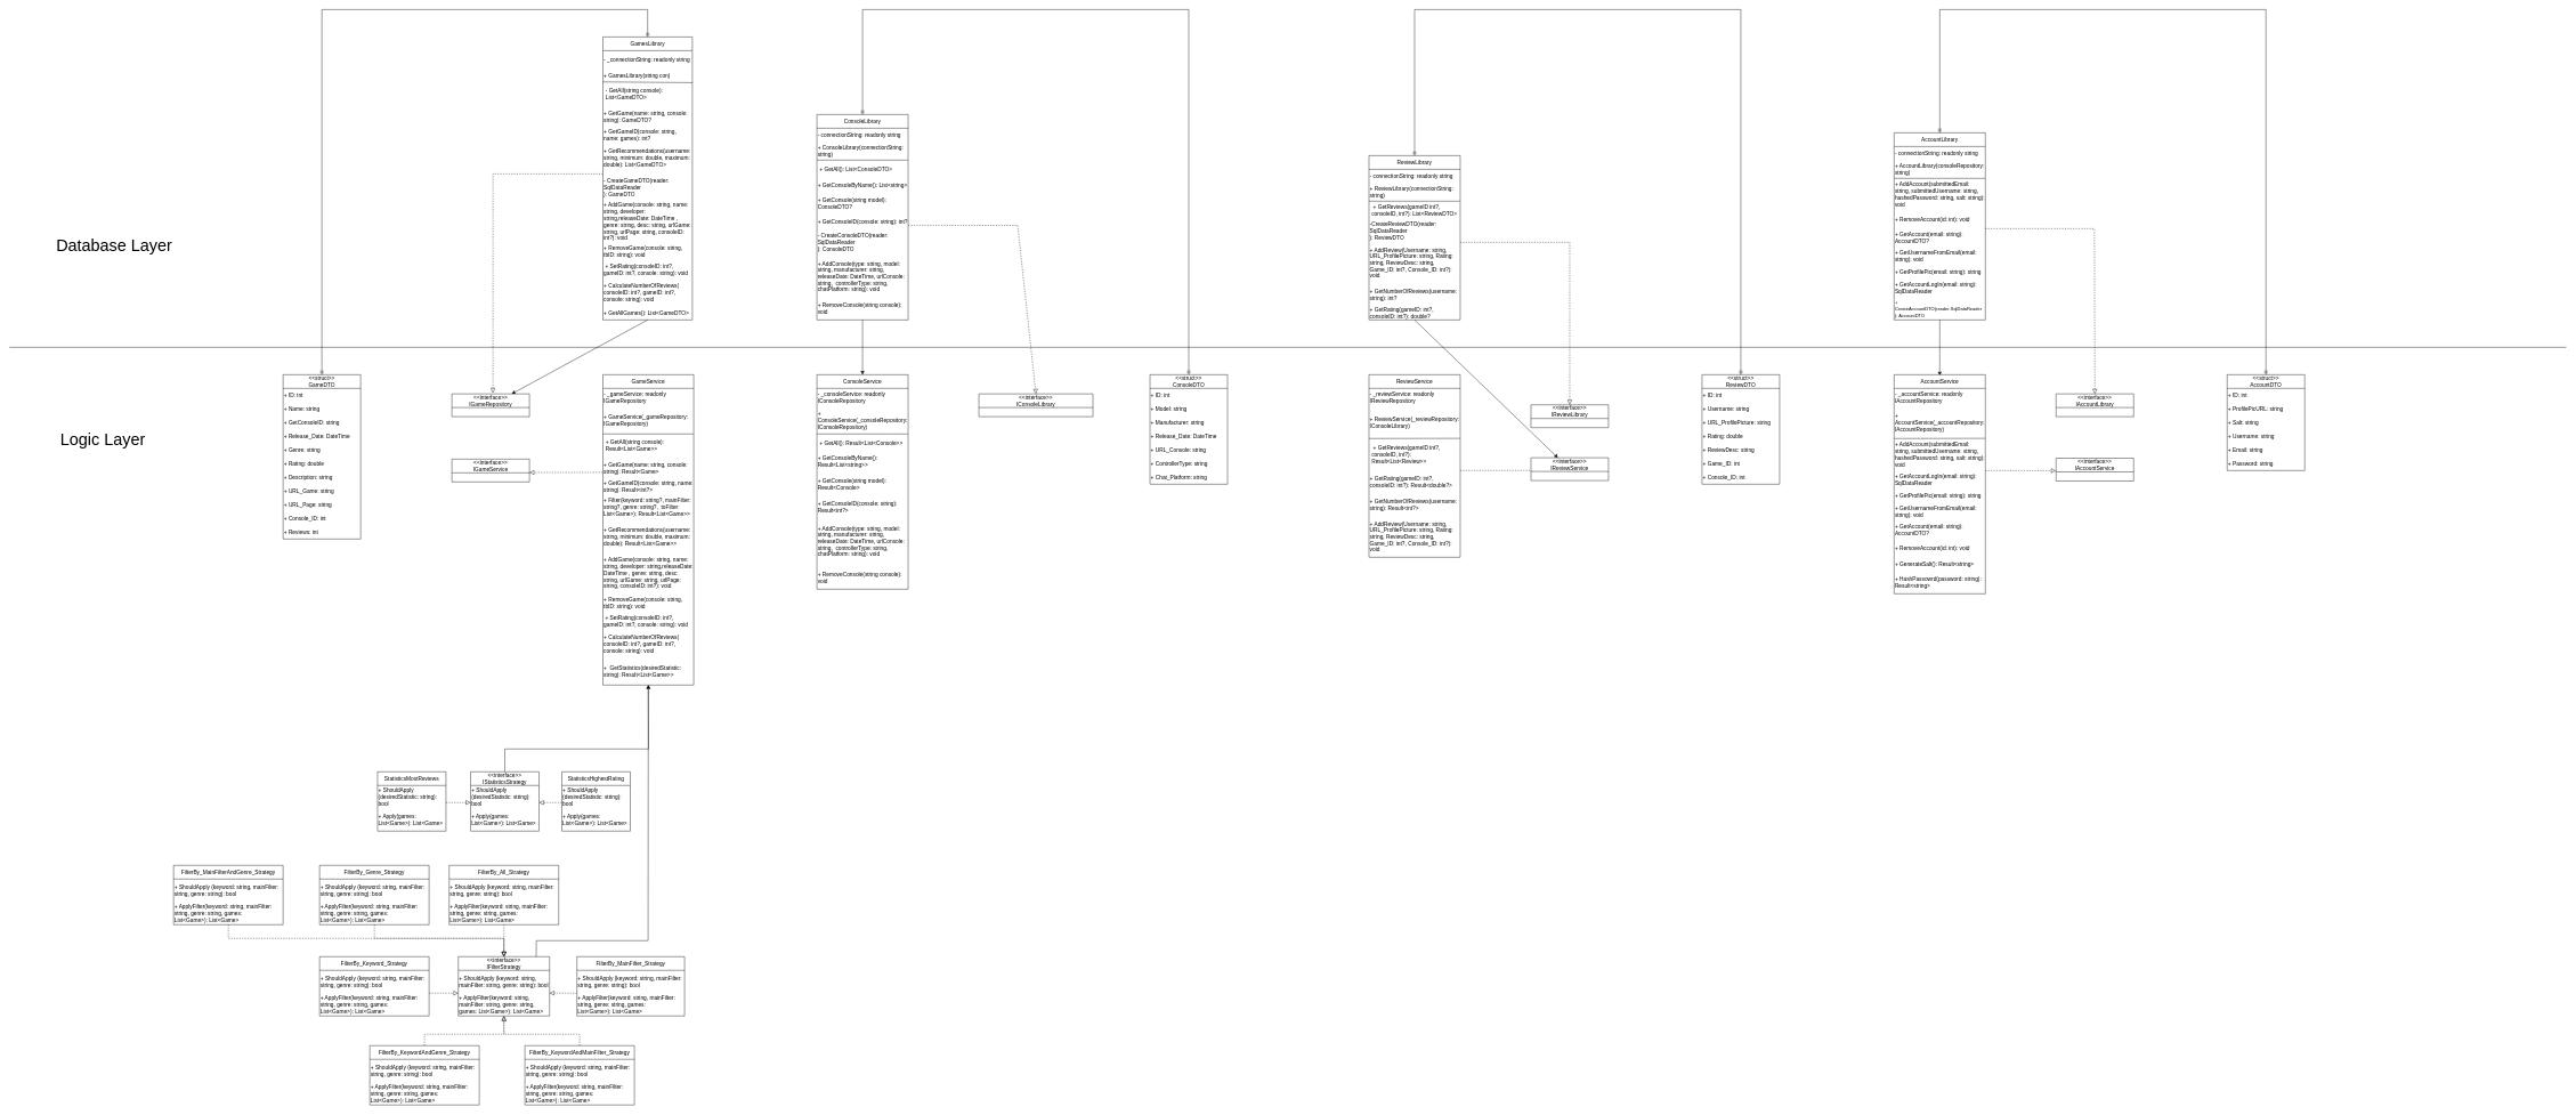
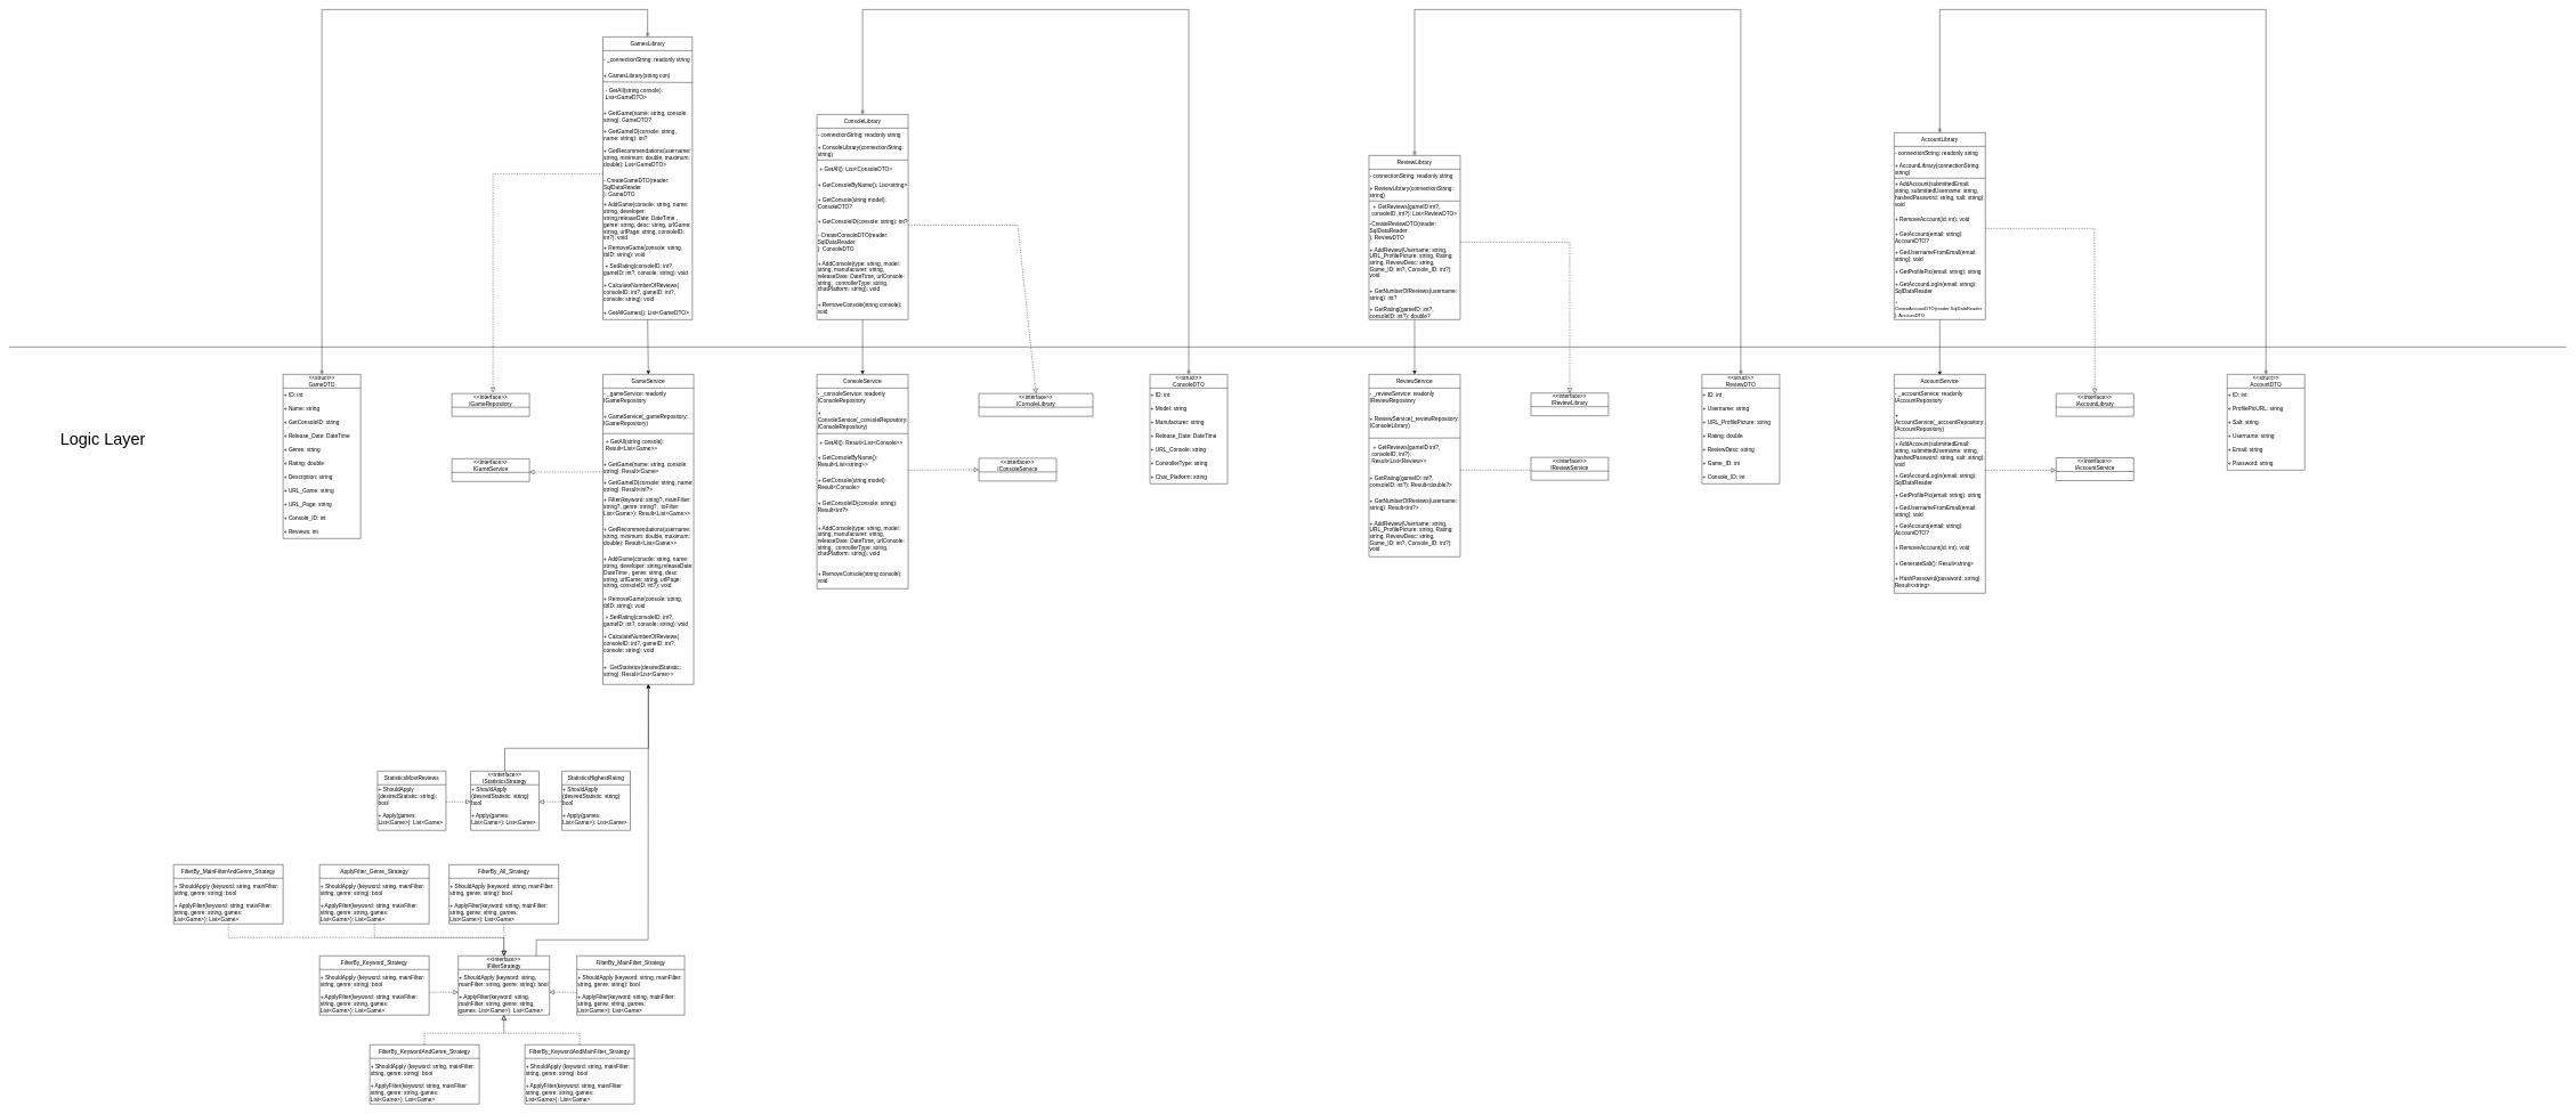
- <mxCell id="22" value="+ GetGameID(console: string, name: games): int?" style="text;html=1;strokeColor=none;fillColor=none;align=left;verticalAlign=middle;whiteSpace=wrap;rounded=0;" vertex="1" parent="17"><mxGeometry y="200" width="196" height="30" as="geometry" /></mxCell>
+ <mxCell id="22" value="+ GetGameID(console: string, name: string): int?" style="text;html=1;strokeColor=none;fillColor=none;align=left;verticalAlign=middle;whiteSpace=wrap;rounded=0;" vertex="1" parent="17"><mxGeometry y="200" width="196" height="30" as="geometry" /></mxCell>
- <mxCell id="114" value="+ AccountLibrary(consoleRepository: string)" style="text;html=1;strokeColor=none;fillColor=none;align=left;verticalAlign=middle;whiteSpace=wrap;rounded=0;" vertex="1" parent="111"><mxGeometry y="60" width="200" height="40" as="geometry" /></mxCell>
+ <mxCell id="114" value="+ AccountLibrary(connectionString: string)" style="text;html=1;strokeColor=none;fillColor=none;align=left;verticalAlign=middle;whiteSpace=wrap;rounded=0;" vertex="1" parent="111"><mxGeometry y="60" width="200" height="40" as="geometry" /></mxCell>
- <mxCell id="80" value="&lt;font style=&quot;font-size: 36px;&quot;&gt;Database Layer&lt;/font&gt;" style="text;html=1;strokeColor=none;fillColor=none;align=center;verticalAlign=middle;whiteSpace=wrap;rounded=0;" parent="1" vertex="1"><mxGeometry x="110" y="506" width="280" height="62" as="geometry" /></mxCell>
- <mxCell id="31" value="" style="endArrow=classic;html=1;rounded=0;exitX=0.5;exitY=1;exitDx=0;exitDy=0;" parent="1" target="32" edge="1" source="30"><mxGeometry width="50" height="50" relative="1" as="geometry"><mxPoint x="1419" y="720" as="sourcePoint" /><mxPoint x="1460" y="792" as="targetPoint" /></mxGeometry></mxCell>
+ <mxCell id="31" value="" style="endArrow=classic;html=1;rounded=0;entryX=0.5;entryY=0;entryDx=0;entryDy=0;exitX=0.5;exitY=1;exitDx=0;exitDy=0;" parent="1" target="2" edge="1" source="30"><mxGeometry width="50" height="50" relative="1" as="geometry"><mxPoint x="1419" y="720" as="sourcePoint" /><mxPoint x="1460" y="792" as="targetPoint" /></mxGeometry></mxCell>
- <mxCell id="90" value="&amp;lt;&amp;lt;interface&amp;gt;&amp;gt;&lt;br&gt;IReviewLibrary" style="swimlane;fontStyle=0;childLayout=stackLayout;horizontal=1;startSize=30;horizontalStack=0;resizeParent=1;resizeParentMax=0;resizeLast=0;collapsible=1;marginBottom=0;whiteSpace=wrap;html=1;" vertex="1" parent="1"><mxGeometry x="3355" y="886" width="170" height="50" as="geometry" /></mxCell>
+ <mxCell id="90" value="&amp;lt;&amp;lt;interface&amp;gt;&amp;gt;&lt;br&gt;IReviewLibrary" style="swimlane;fontStyle=0;childLayout=stackLayout;horizontal=1;startSize=30;horizontalStack=0;resizeParent=1;resizeParentMax=0;resizeLast=0;collapsible=1;marginBottom=0;whiteSpace=wrap;html=1;" vertex="1" parent="1"><mxGeometry x="3355" y="861" width="170" height="50" as="geometry" /></mxCell>
- <mxCell id="108" value="" style="endArrow=classic;html=1;rounded=0;exitX=0.5;exitY=1;exitDx=0;exitDy=0;" edge="1" parent="1" source="99" target="81"><mxGeometry width="50" height="50" relative="1" as="geometry"><mxPoint x="3000" y="729" as="sourcePoint" /><mxPoint x="2850" y="931" as="targetPoint" /></mxGeometry></mxCell>
+ <mxCell id="108" value="" style="endArrow=classic;html=1;rounded=0;entryX=0.5;entryY=0;entryDx=0;entryDy=0;exitX=0.5;exitY=1;exitDx=0;exitDy=0;" edge="1" parent="1" source="99" target="82"><mxGeometry width="50" height="50" relative="1" as="geometry"><mxPoint x="3000" y="729" as="sourcePoint" /><mxPoint x="2850" y="931" as="targetPoint" /></mxGeometry></mxCell>
+ <mxCell id="146" value="" style="endArrow=block;startArrow=none;endFill=0;startFill=0;endSize=8;html=1;verticalAlign=bottom;dashed=1;labelBackgroundColor=none;rounded=0;exitX=1;exitY=0;exitDx=0;exitDy=0;entryX=0;entryY=0.5;entryDx=0;entryDy=0;" edge="1" parent="1" source="53" target="46"><mxGeometry width="160" relative="1" as="geometry"><mxPoint x="1850" y="880" as="sourcePoint" /><mxPoint x="2050" y="970" as="targetPoint" /></mxGeometry></mxCell>
+ <mxCell id="46" value="&amp;lt;&amp;lt;interface&amp;gt;&amp;gt;&lt;br&gt;IConsoleService" style="swimlane;fontStyle=0;childLayout=stackLayout;horizontal=1;startSize=30;horizontalStack=0;resizeParent=1;resizeParentMax=0;resizeLast=0;collapsible=1;marginBottom=0;whiteSpace=wrap;html=1;" parent="1" vertex="1"><mxGeometry x="2145" y="1004" width="170" height="50" as="geometry" /></mxCell>
- <mxCell id="160" value="FilterBy_Genre_Strategy" style="swimlane;fontStyle=0;childLayout=stackLayout;horizontal=1;startSize=30;horizontalStack=0;resizeParent=1;resizeParentMax=0;resizeLast=0;collapsible=1;marginBottom=0;whiteSpace=wrap;html=1;" vertex="1" parent="1"><mxGeometry x="700" y="1895" width="240" height="130" as="geometry" /></mxCell>
+ <mxCell id="160" value="ApplyFilter_Genre_Strategy" style="swimlane;fontStyle=0;childLayout=stackLayout;horizontal=1;startSize=30;horizontalStack=0;resizeParent=1;resizeParentMax=0;resizeLast=0;collapsible=1;marginBottom=0;whiteSpace=wrap;html=1;" vertex="1" parent="1"><mxGeometry x="700" y="1895" width="240" height="130" as="geometry" /></mxCell>
